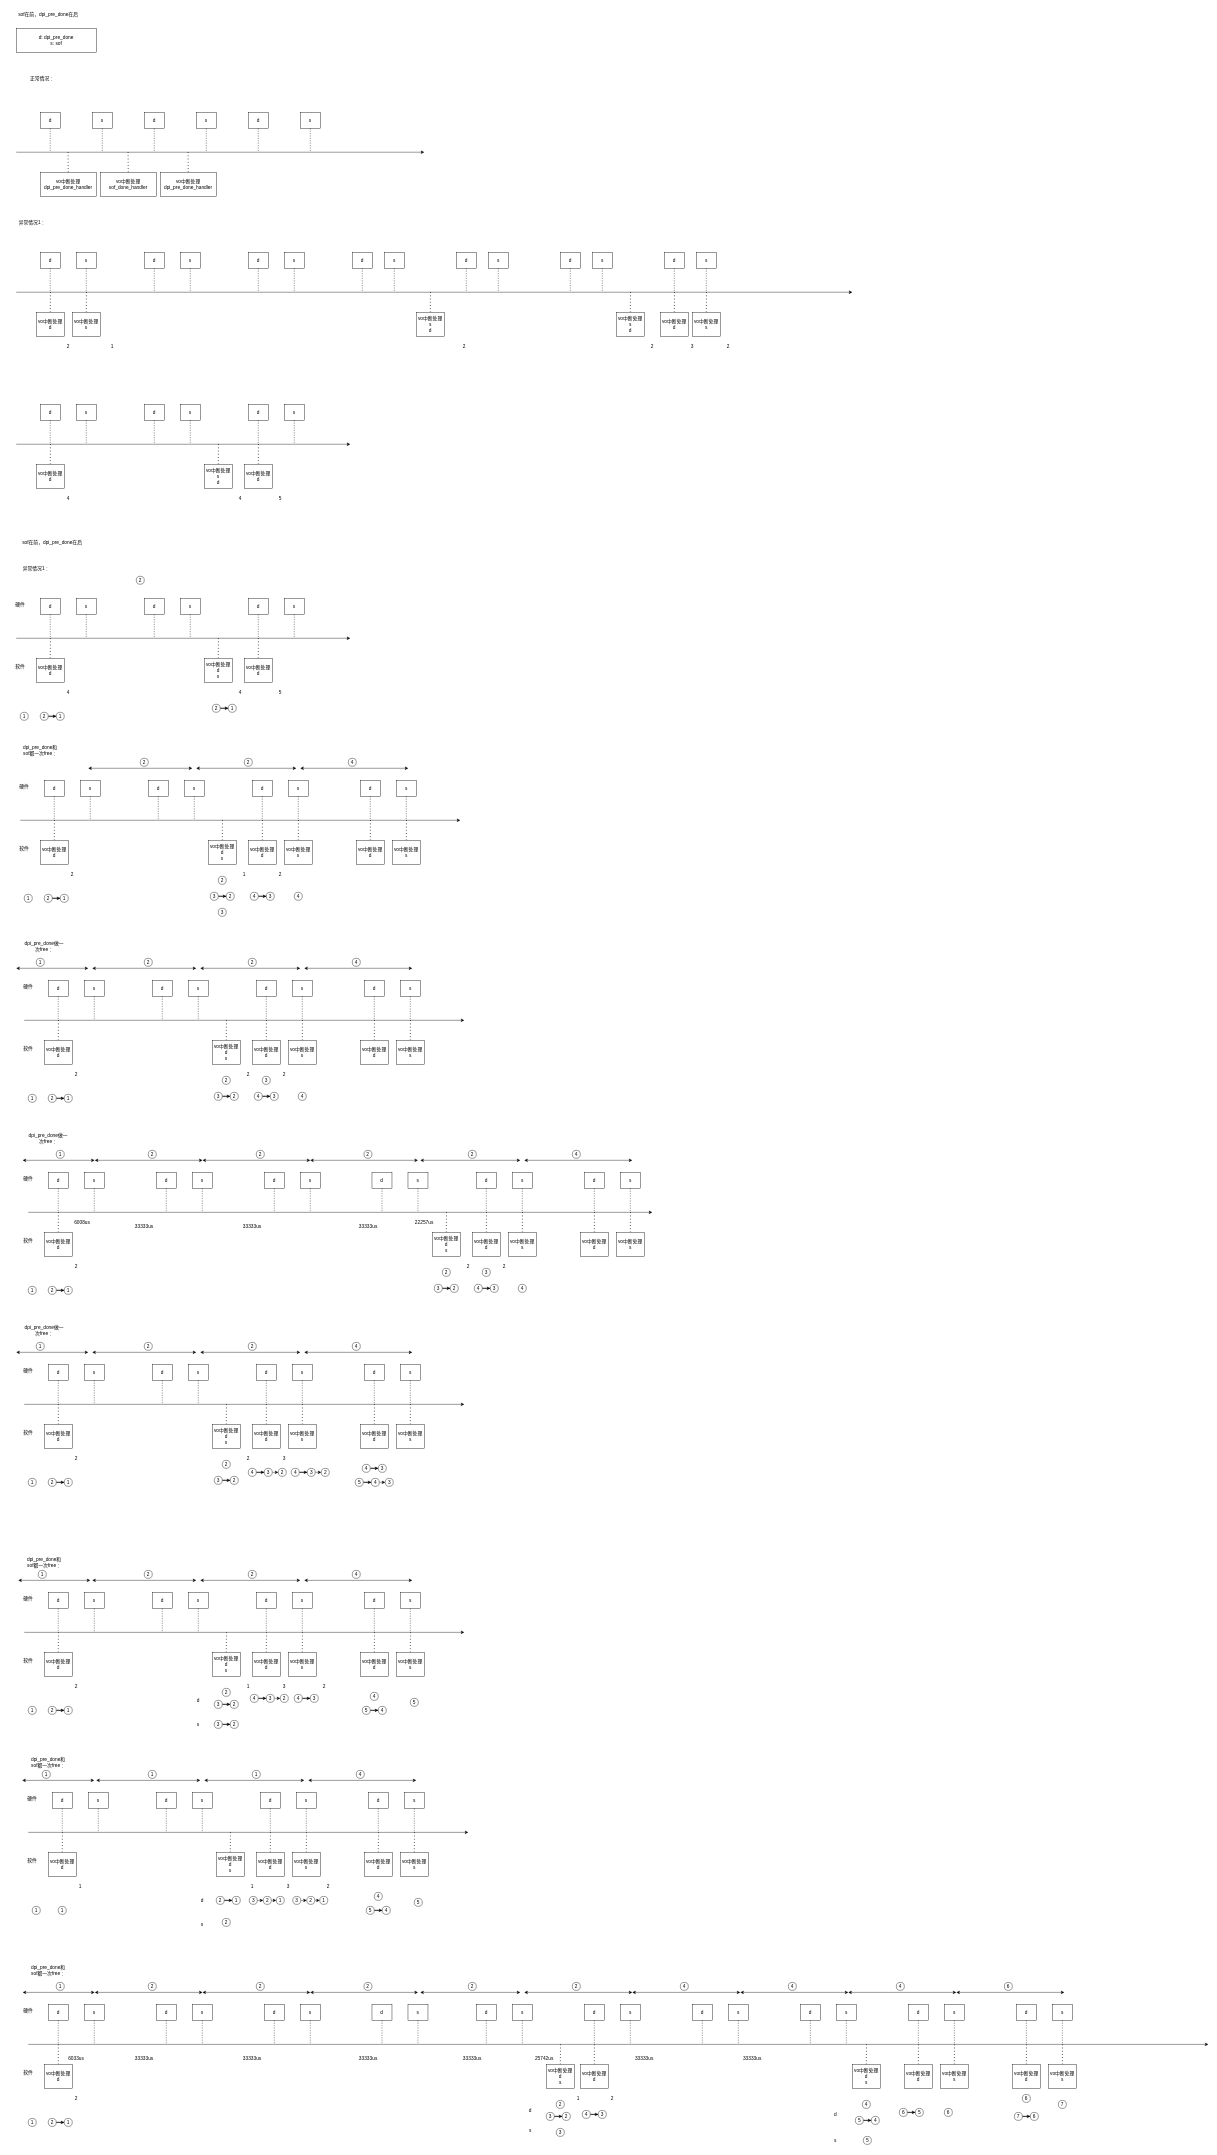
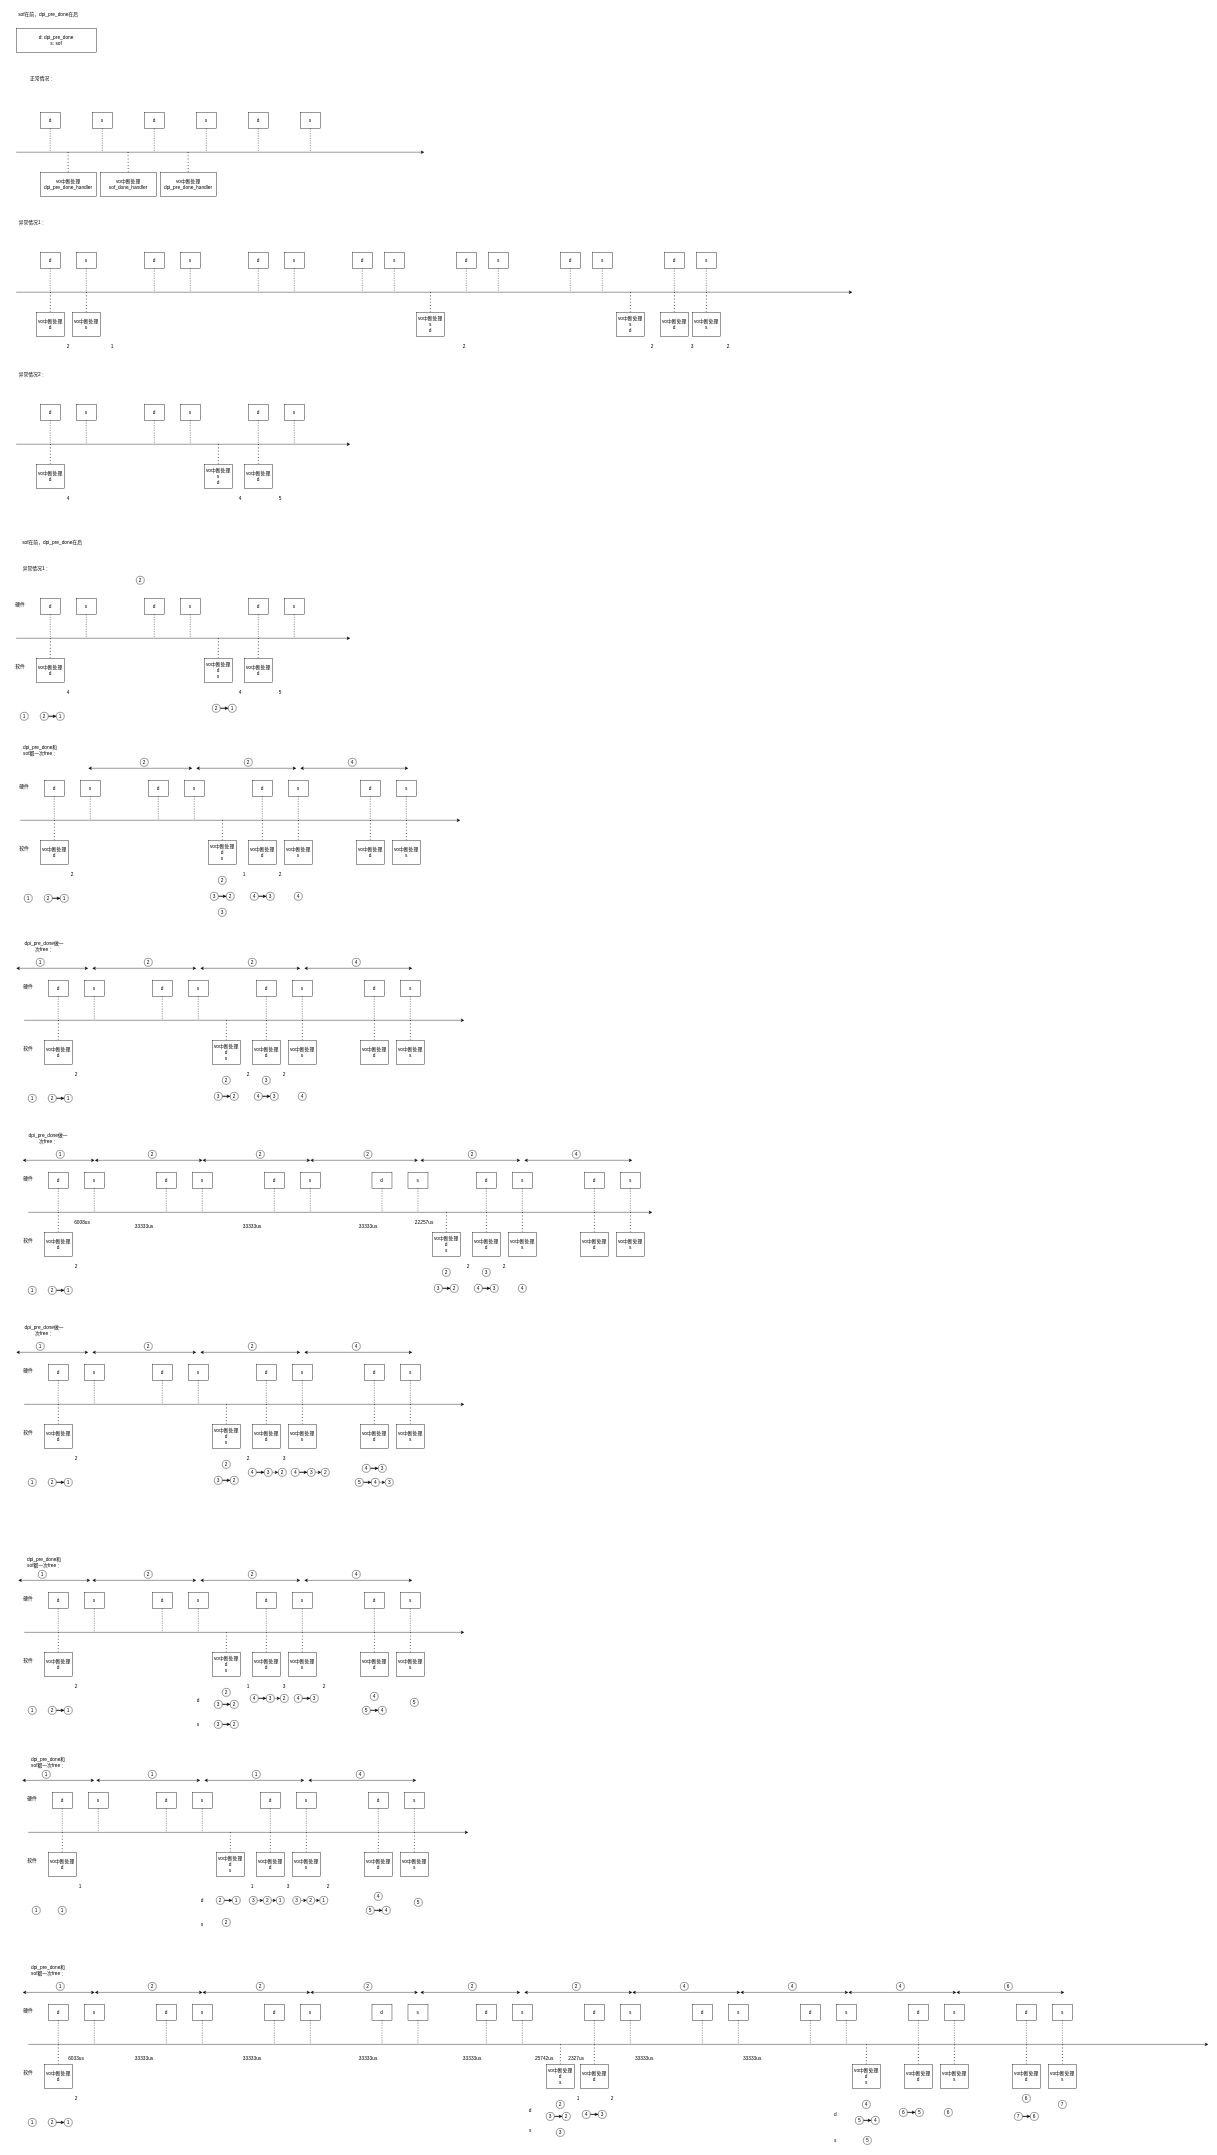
+ <mxCell id="60" value="异常情况2：" style="text;html=1;strokeColor=none;fillColor=none;align=center;verticalAlign=middle;whiteSpace=wrap;rounded=0;" parent="1" vertex="1"><mxGeometry x="40" y="920" width="80" height="30" as="geometry" /></mxCell>
+ <mxCell id="430" value="2327us" style="text;html=1;strokeColor=none;fillColor=none;align=center;verticalAlign=middle;whiteSpace=wrap;rounded=0;fontSize=12;fontFamily=Helvetica;fontColor=default;" parent="1" vertex="1"><mxGeometry x="1410" y="5130" width="60" height="30" as="geometry" /></mxCell>
